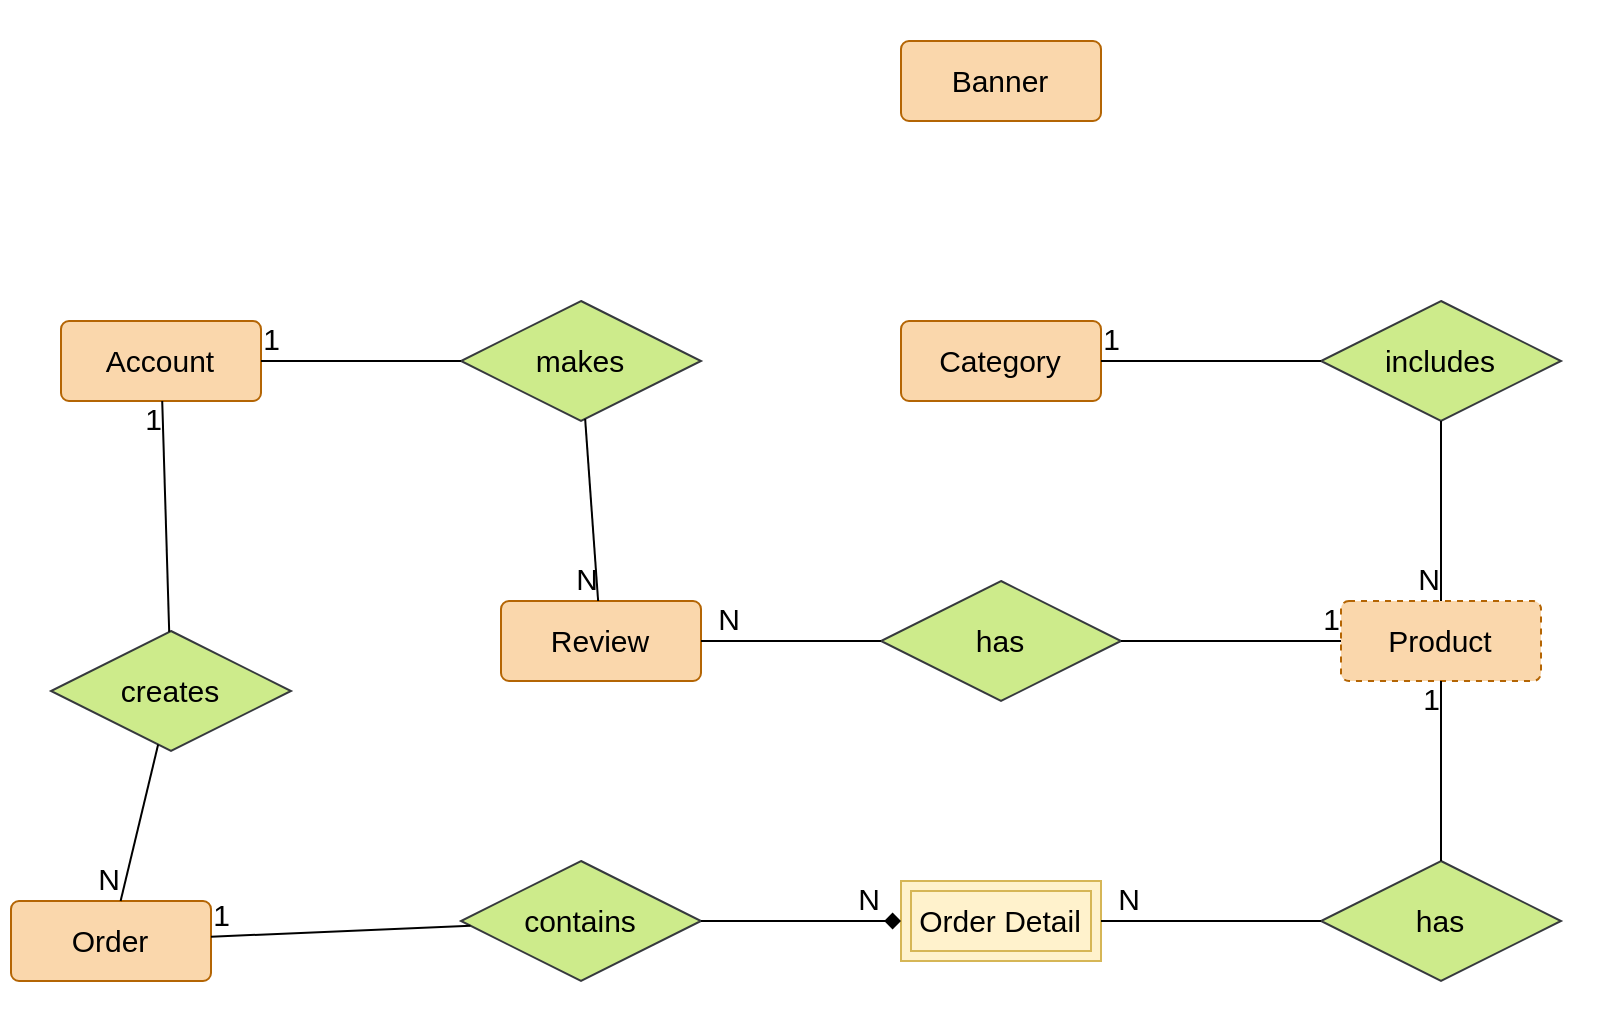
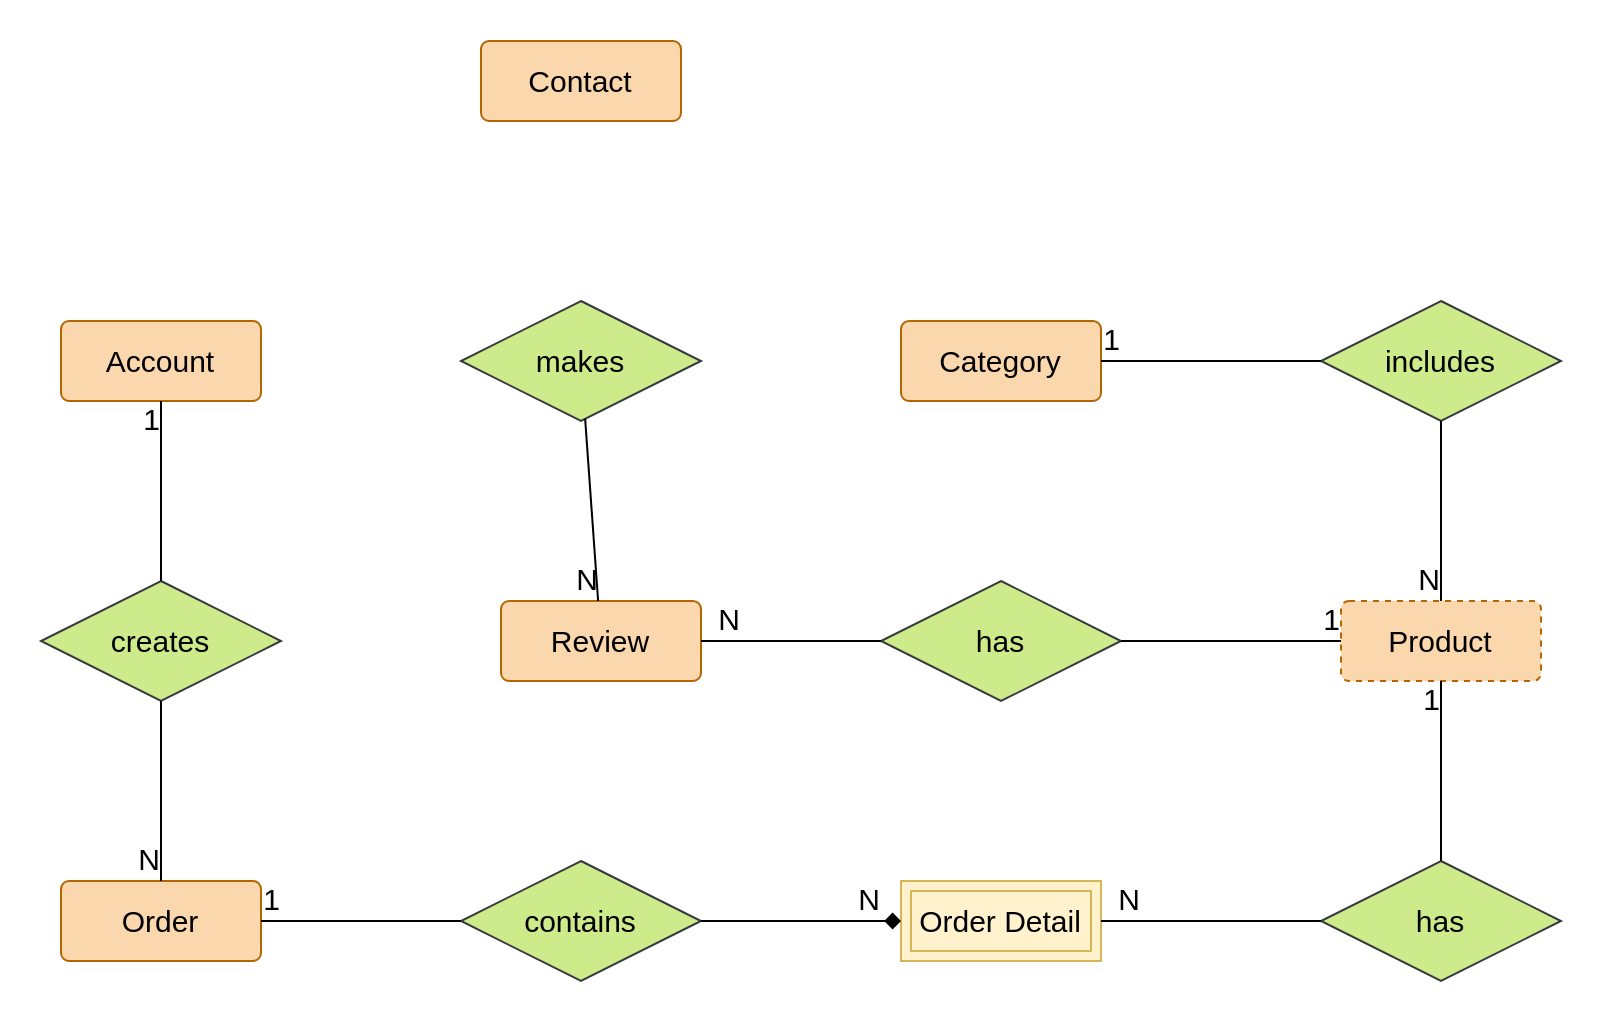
+ <mxCell id="5" value="Contact" style="rounded=1;arcSize=10;whiteSpace=wrap;html=1;align=center;fontSize=15;fillColor=#fad7ac;strokeColor=#b46504;" parent="1" vertex="1"><mxGeometry x="240" y="20" width="100" height="40" as="geometry" /></mxCell>
- <mxCell id="8" value="Banner" style="rounded=1;arcSize=10;whiteSpace=wrap;html=1;align=center;fontSize=15;fillColor=#fad7ac;strokeColor=#b46504;" parent="1" vertex="1"><mxGeometry x="450" y="20" width="100" height="40" as="geometry" /></mxCell>
- <mxCell id="10" value="" style="endArrow=none;html=1;rounded=0;fontSize=15;" parent="1" source="9" target="2" edge="1"><mxGeometry relative="1" as="geometry"><mxPoint x="480" y="270" as="sourcePoint" /><mxPoint x="640" y="270" as="targetPoint" /></mxGeometry></mxCell>
- <mxCell id="11" value="1" style="resizable=0;html=1;align=right;verticalAlign=bottom;fontSize=15;" parent="10" connectable="0" vertex="1"><mxGeometry x="1" relative="1" as="geometry"><mxPoint x="10" as="offset" /></mxGeometry></mxCell>
- <mxCell id="14" value="creates" style="shape=rhombus;perimeter=rhombusPerimeter;whiteSpace=wrap;html=1;align=center;fontSize=15;fillColor=#cdeb8b;strokeColor=#36393d;" parent="1" vertex="1"><mxGeometry x="25" y="315" width="120" height="60" as="geometry" /></mxCell>
+ <mxCell id="14" value="creates" style="shape=rhombus;perimeter=rhombusPerimeter;whiteSpace=wrap;html=1;align=center;fontSize=15;fillColor=#cdeb8b;strokeColor=#36393d;" parent="1" vertex="1"><mxGeometry x="20" y="290" width="120" height="60" as="geometry" /></mxCell>
- <mxCell id="4" value="Order" style="rounded=1;arcSize=10;whiteSpace=wrap;html=1;align=center;fontSize=15;fillColor=#fad7ac;strokeColor=#b46504;" parent="1" vertex="1"><mxGeometry x="5" y="450" width="100" height="40" as="geometry" /></mxCell>
+ <mxCell id="4" value="Order" style="rounded=1;arcSize=10;whiteSpace=wrap;html=1;align=center;fontSize=15;fillColor=#fad7ac;strokeColor=#b46504;" parent="1" vertex="1"><mxGeometry x="30" y="440" width="100" height="40" as="geometry" /></mxCell>
